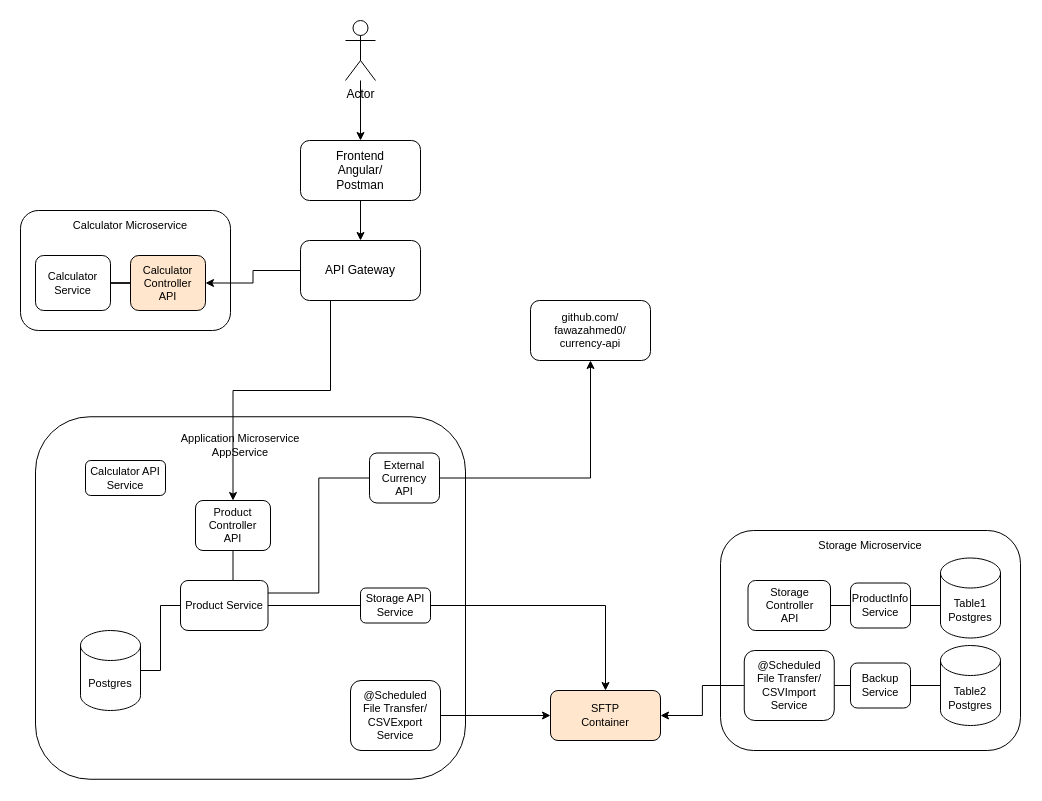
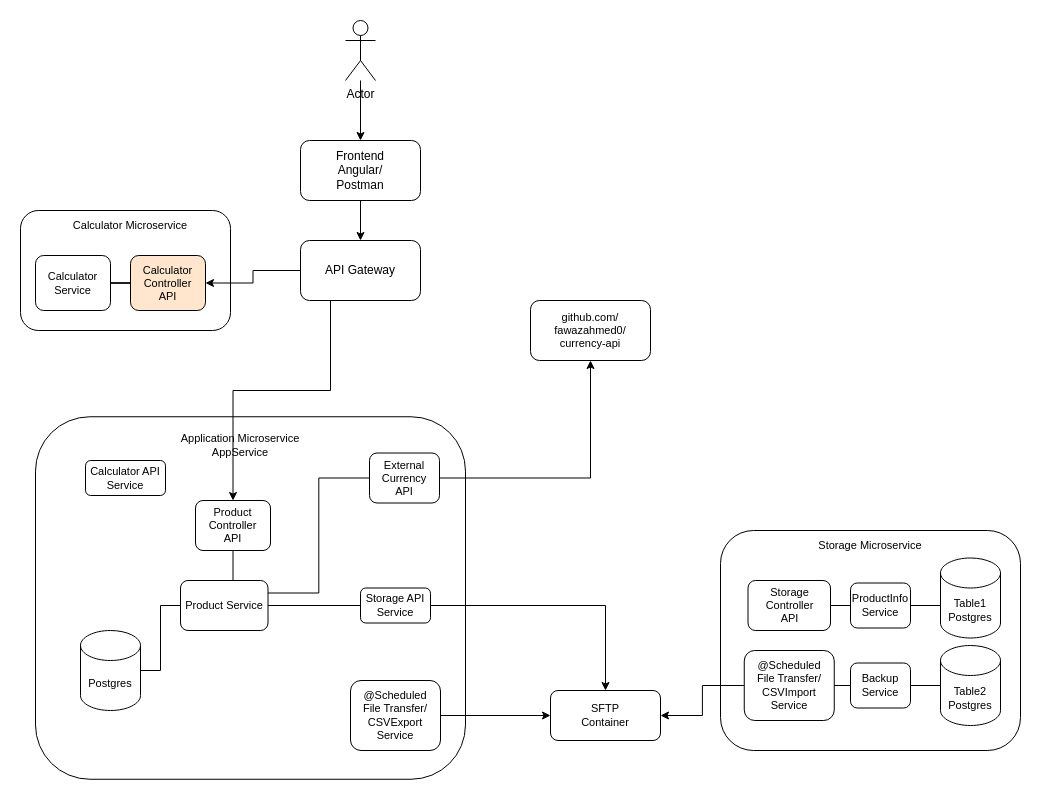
- <mxCell id="32" value="SFTP &lt;br&gt;Container" style="rounded=1;whiteSpace=wrap;html=1;fontSize=11;fillColor=#ffe6cc;" parent="1" vertex="1"><mxGeometry x="550" y="690" width="110" height="50" as="geometry" /></mxCell>
+ <mxCell id="32" value="SFTP &lt;br&gt;Container" style="rounded=1;whiteSpace=wrap;html=1;fontSize=11;" parent="1" vertex="1"><mxGeometry x="550" y="690" width="110" height="50" as="geometry" /></mxCell>
